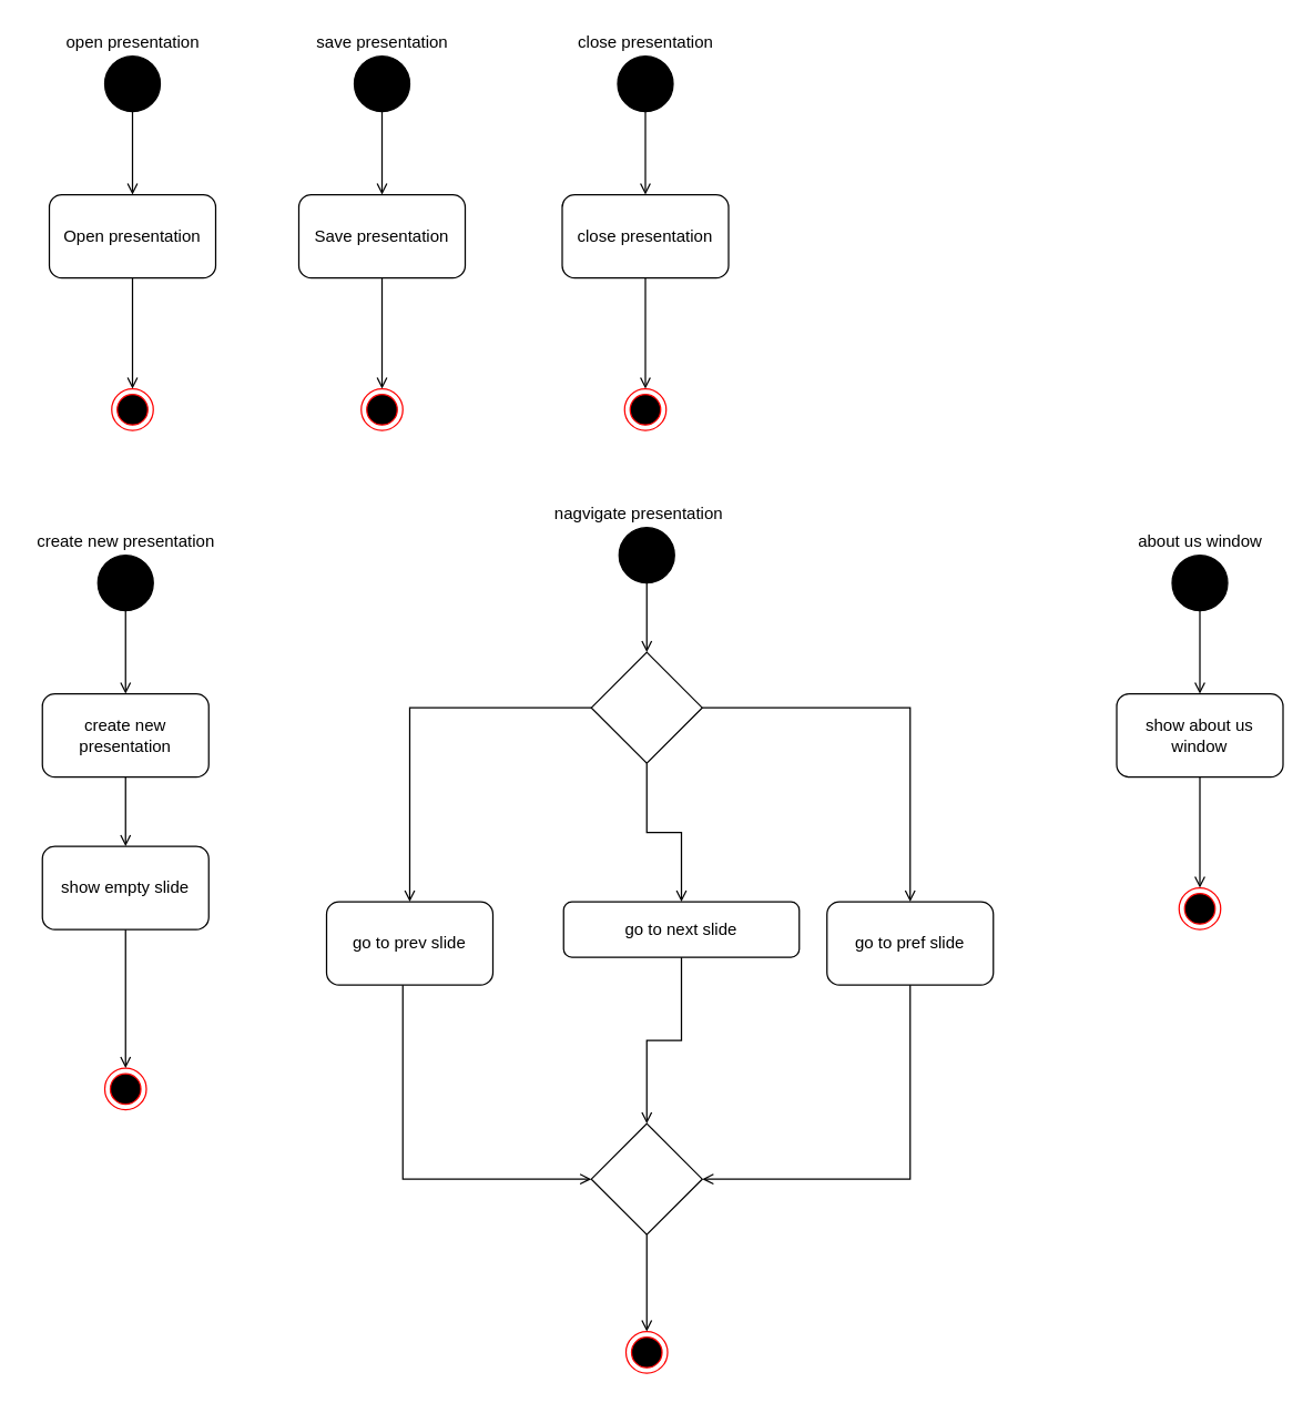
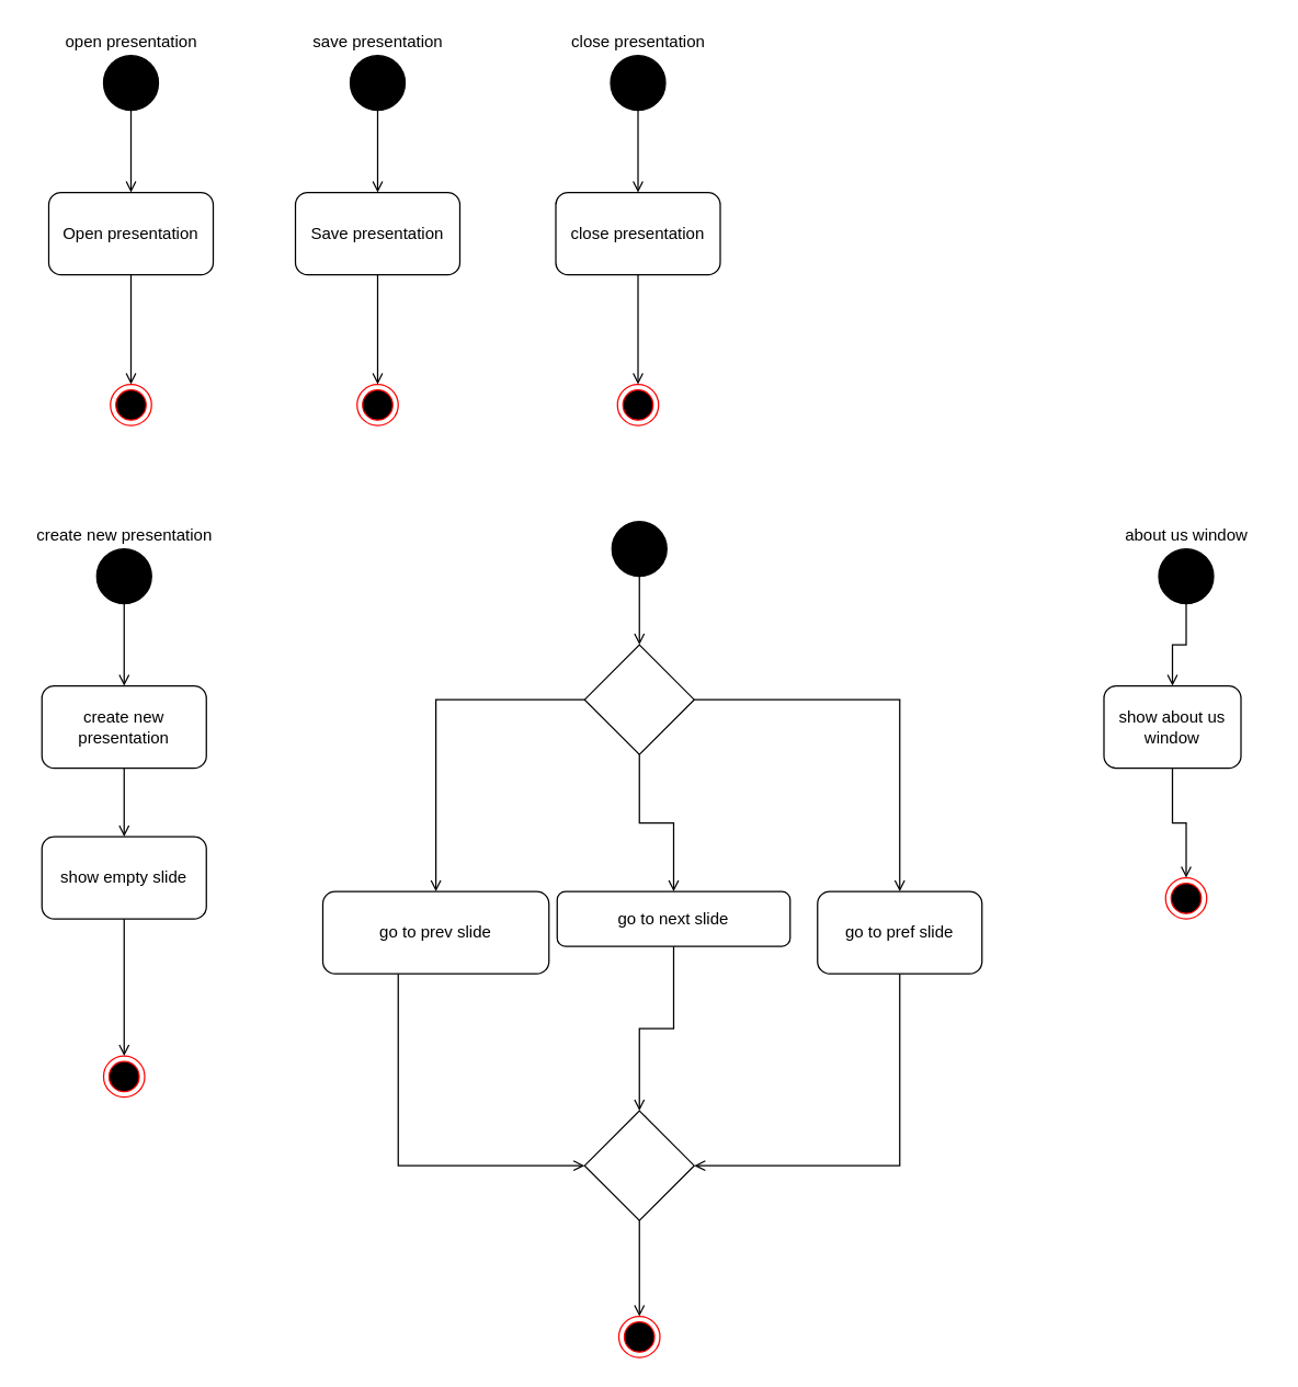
- <mxCell id="30" value="nagvigate presentation" style="text;html=1;align=center;verticalAlign=middle;resizable=0;points=[];autosize=1;strokeColor=none;fillColor=none;" vertex="1" parent="1"><mxGeometry x="390" y="360" width="140" height="20" as="geometry" /></mxCell>
- <mxCell id="47" value="show about us window" style="rounded=1;whiteSpace=wrap;html=1;fillColor=none;" vertex="1" parent="1"><mxGeometry x="805" y="500" width="120" height="60" as="geometry" /></mxCell>
+ <mxCell id="47" value="show about us window" style="rounded=1;whiteSpace=wrap;html=1;fillColor=none;" vertex="1" parent="1"><mxGeometry x="805" y="500" width="100" height="60" as="geometry" /></mxCell>
- <mxCell id="37" value="go to prev slide" style="rounded=1;whiteSpace=wrap;html=1;fillColor=none;" vertex="1" parent="1"><mxGeometry x="235" y="650" width="120" height="60" as="geometry" /></mxCell>
+ <mxCell id="37" value="go to prev slide" style="rounded=1;whiteSpace=wrap;html=1;fillColor=none;" vertex="1" parent="1"><mxGeometry x="235" y="650" width="165" height="60" as="geometry" /></mxCell>
